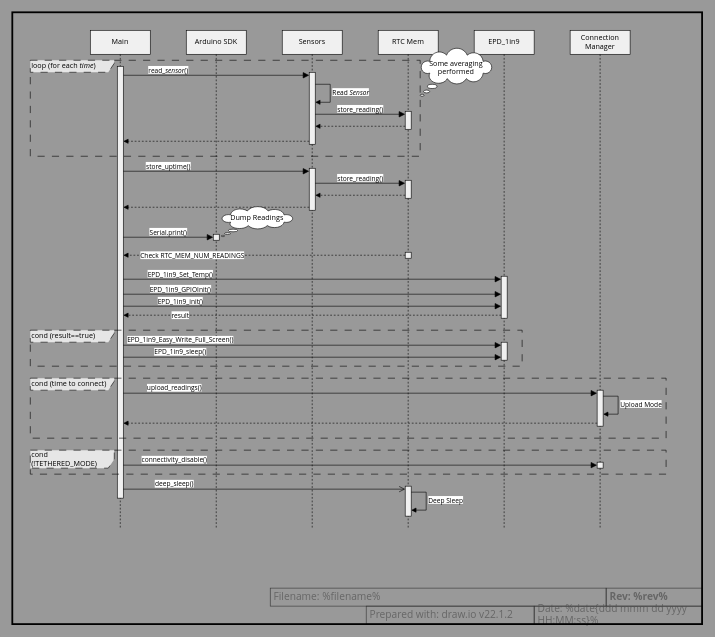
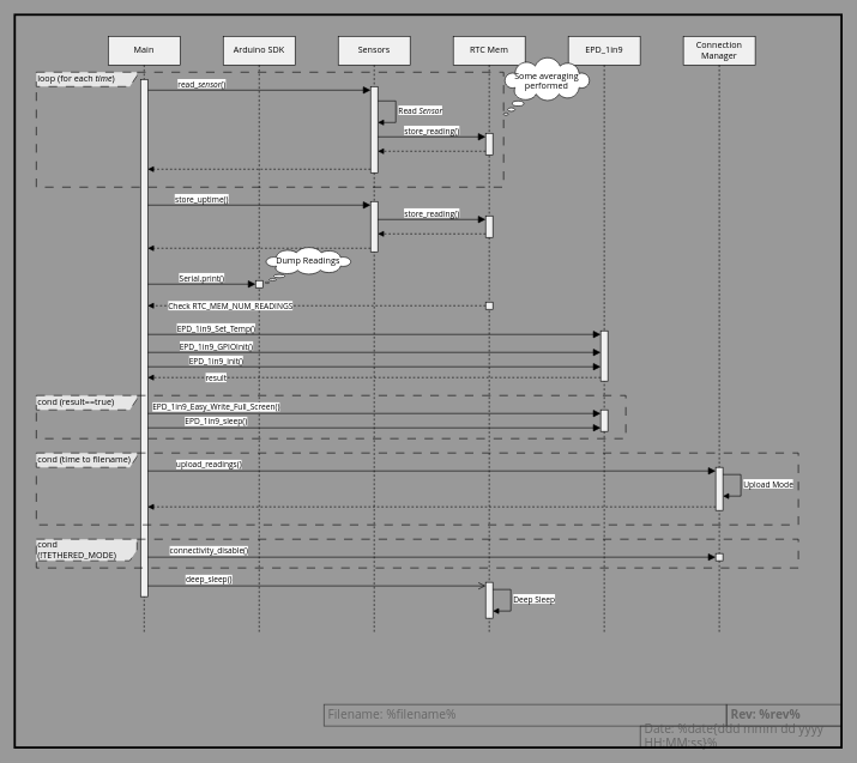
- <mxCell id="38" value="cond (time to connect)" style="shape=umlFrame;whiteSpace=wrap;html=1;pointerEvents=0;fillColor=#E6E6E6;width=140;height=20;fontFamily=Open Sans;dashed=1;align=left;dashPattern=12 12;" parent="8" vertex="1"><mxGeometry x="50" y="630" width="1060" height="100" as="geometry" /></mxCell>
+ <mxCell id="38" value="cond (time to filename)" style="shape=umlFrame;whiteSpace=wrap;html=1;pointerEvents=0;fillColor=#E6E6E6;width=140;height=20;fontFamily=Open Sans;dashed=1;align=left;dashPattern=12 12;" parent="8" vertex="1"><mxGeometry x="50" y="630" width="1060" height="100" as="geometry" /></mxCell>
- <mxCell id="2" value="Prepared with: draw.io v22.1.2" style="strokeWidth=1;shadow=0;dashed=0;align=center;html=1;shape=mxgraph.mockup.text.textBox;fontColor=#666666;align=left;fontSize=17;spacingLeft=4;spacingTop=-3;whiteSpace=wrap;strokeColor=#333333;mainText=;fillColor=none;fontFamily=Open Sans;movable=1;resizable=1;rotatable=1;deletable=1;editable=1;locked=0;connectable=1;" parent="1" vertex="1"><mxGeometry x="610" y="1010" width="280" height="30" as="geometry" /></mxCell>
